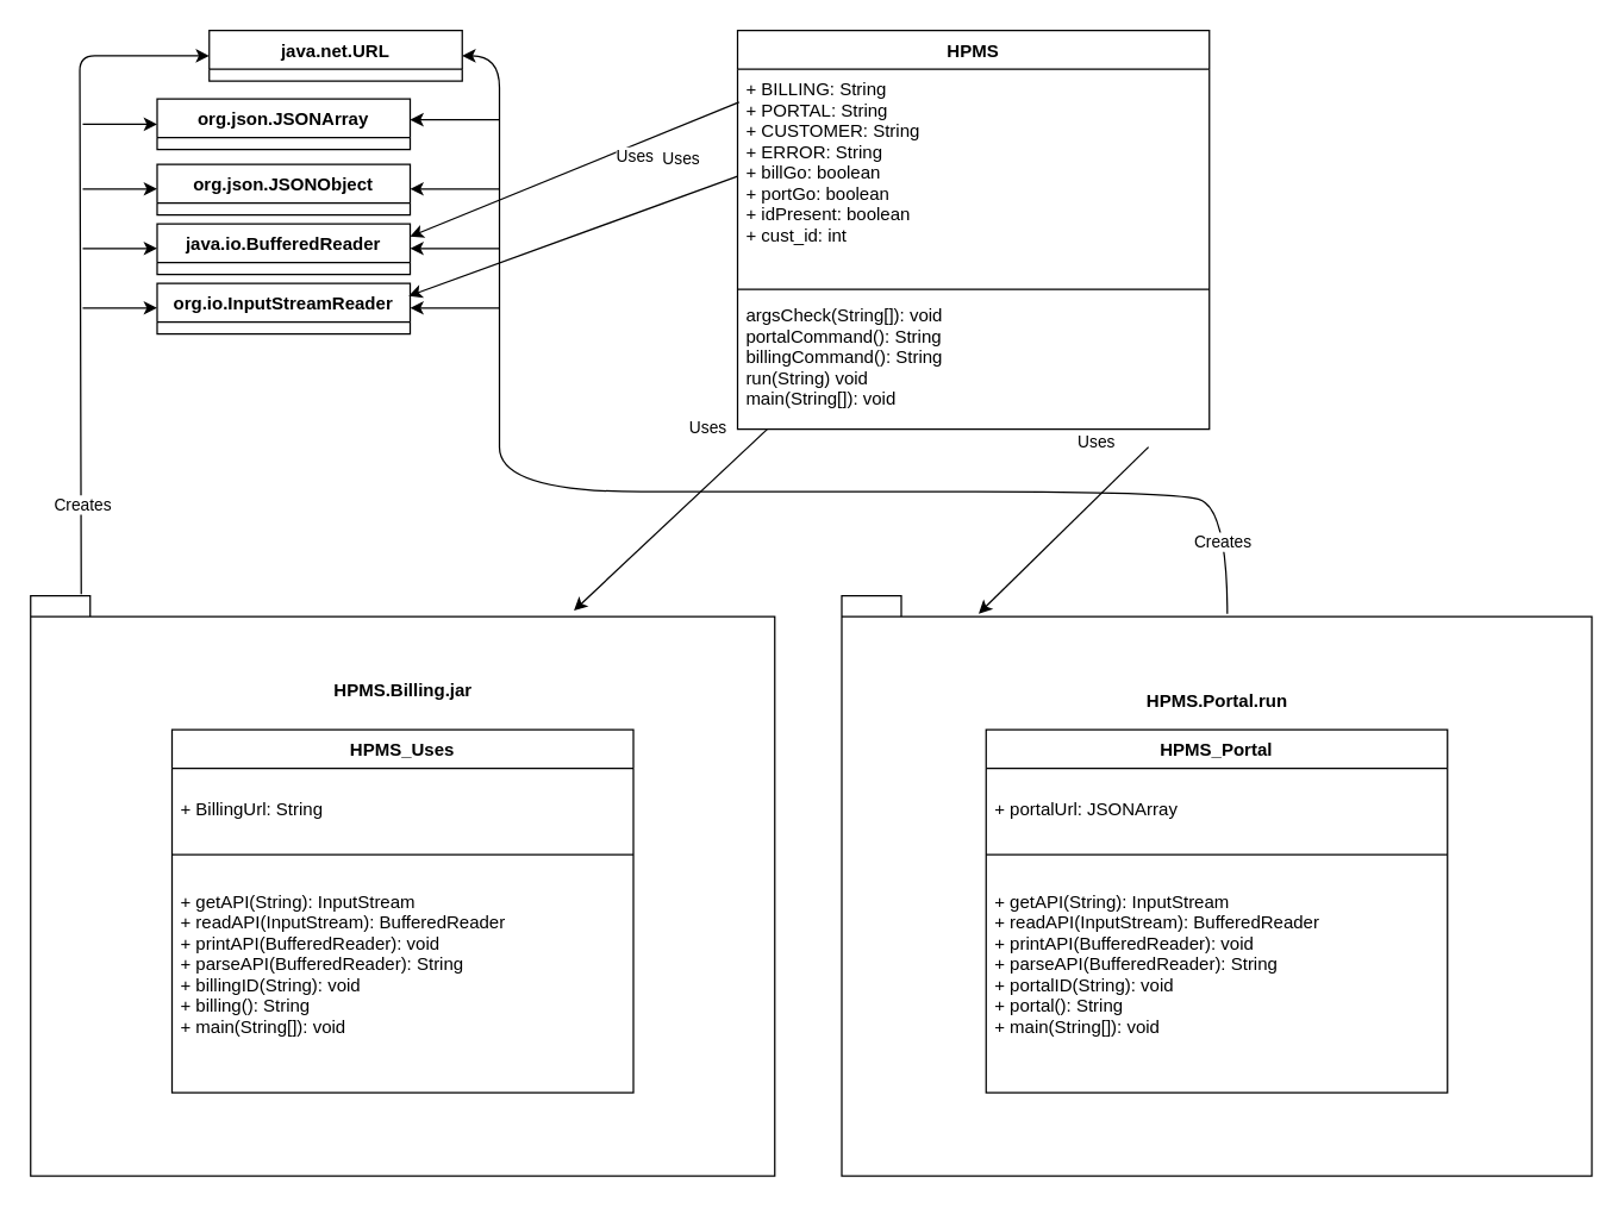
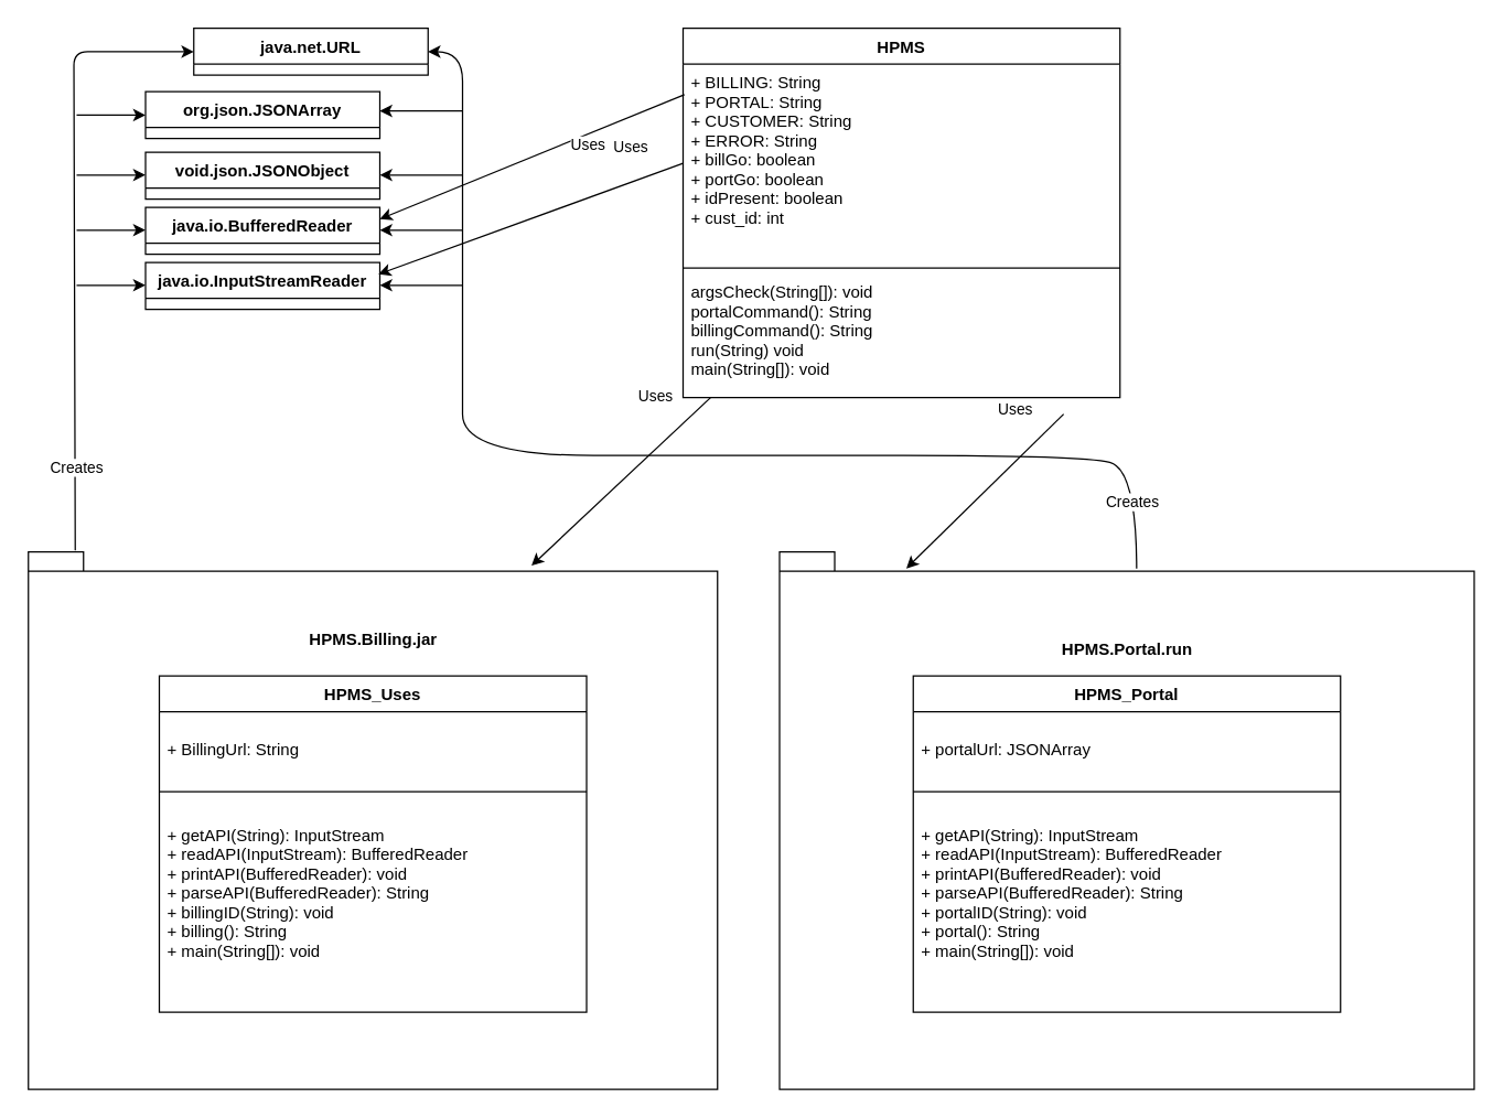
- <mxCell id="13" value="org.json.JSONObject" style="swimlane;fontStyle=1;align=center;verticalAlign=top;childLayout=stackLayout;horizontal=1;startSize=26;horizontalStack=0;resizeParent=1;resizeParentMax=0;resizeLast=0;collapsible=1;marginBottom=0;" vertex="1" parent="1"><mxGeometry x="105" y="110" width="170" height="34" as="geometry" /></mxCell>
+ <mxCell id="13" value="void.json.JSONObject" style="swimlane;fontStyle=1;align=center;verticalAlign=top;childLayout=stackLayout;horizontal=1;startSize=26;horizontalStack=0;resizeParent=1;resizeParentMax=0;resizeLast=0;collapsible=1;marginBottom=0;" vertex="1" parent="1"><mxGeometry x="105" y="110" width="170" height="34" as="geometry" /></mxCell>
- <mxCell id="15" value="org.io.InputStreamReader" style="swimlane;fontStyle=1;align=center;verticalAlign=top;childLayout=stackLayout;horizontal=1;startSize=26;horizontalStack=0;resizeParent=1;resizeParentMax=0;resizeLast=0;collapsible=1;marginBottom=0;" vertex="1" parent="1"><mxGeometry x="105" y="190" width="170" height="34" as="geometry" /></mxCell>
+ <mxCell id="15" value="java.io.InputStreamReader" style="swimlane;fontStyle=1;align=center;verticalAlign=top;childLayout=stackLayout;horizontal=1;startSize=26;horizontalStack=0;resizeParent=1;resizeParentMax=0;resizeLast=0;collapsible=1;marginBottom=0;" vertex="1" parent="1"><mxGeometry x="105" y="190" width="170" height="34" as="geometry" /></mxCell>
